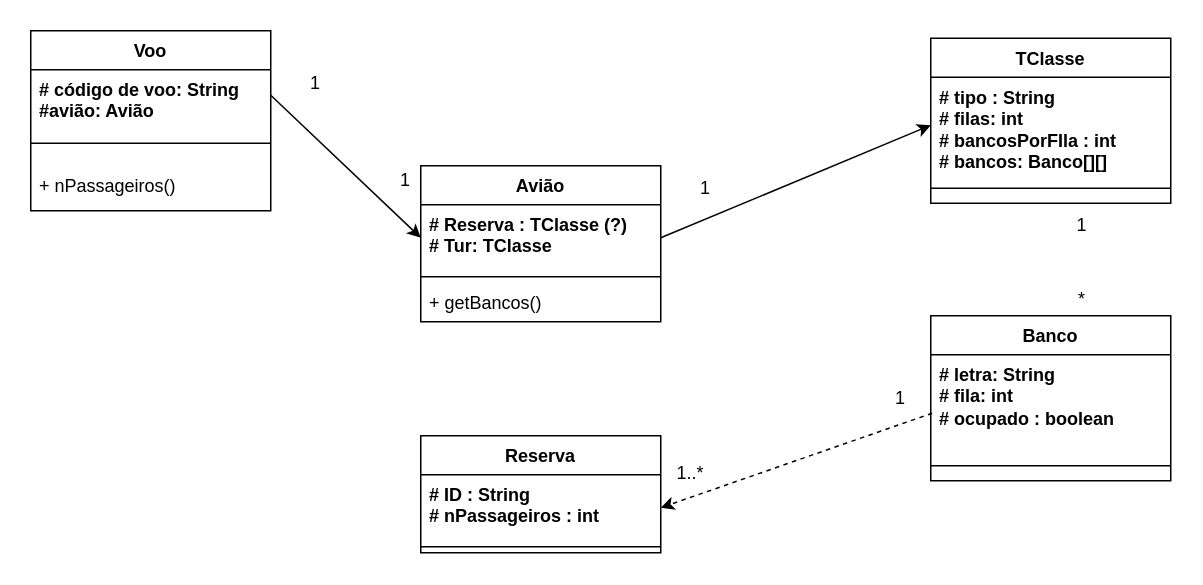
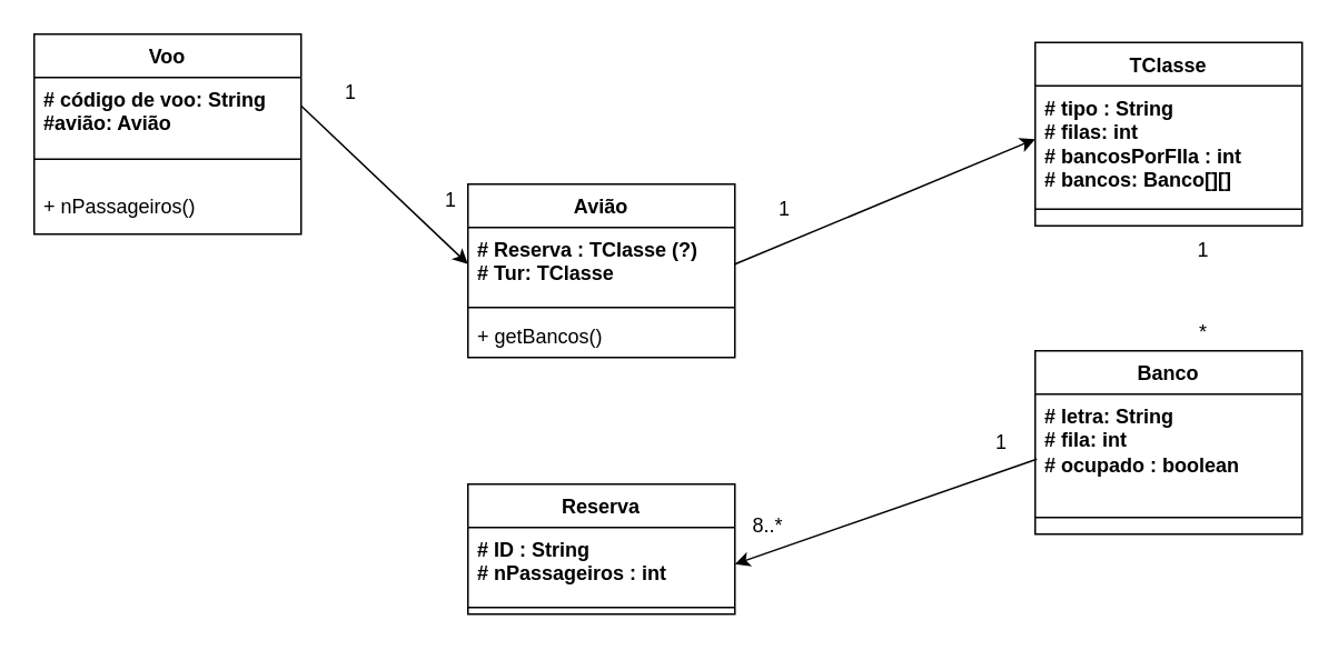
- <mxCell id="21" value="" style="endArrow=classic;html=1;exitX=0.006;exitY=0.609;exitDx=0;exitDy=0;exitPerimeter=0;entryX=1;entryY=0.5;entryDx=0;entryDy=0;dashed=1;" parent="1" source="18" target="7" edge="1"><mxGeometry width="50" height="50" relative="1" as="geometry"><mxPoint x="690" y="360" as="sourcePoint" /><mxPoint x="730" y="310" as="targetPoint" /></mxGeometry></mxCell>
+ <mxCell id="21" value="" style="endArrow=classic;html=1;exitX=0.006;exitY=0.609;exitDx=0;exitDy=0;exitPerimeter=0;entryX=1;entryY=0.5;entryDx=0;entryDy=0;" parent="1" source="18" target="7" edge="1"><mxGeometry width="50" height="50" relative="1" as="geometry"><mxPoint x="690" y="360" as="sourcePoint" /><mxPoint x="730" y="310" as="targetPoint" /></mxGeometry></mxCell>
- <mxCell id="28" value="1..*" style="text;html=1;align=center;verticalAlign=middle;whiteSpace=wrap;rounded=0;" vertex="1" parent="1"><mxGeometry x="430" y="300" width="60" height="30" as="geometry" /></mxCell>
+ <mxCell id="28" value="8..*" style="text;html=1;align=center;verticalAlign=middle;whiteSpace=wrap;rounded=0;" vertex="1" parent="1"><mxGeometry x="430" y="300" width="60" height="30" as="geometry" /></mxCell>
